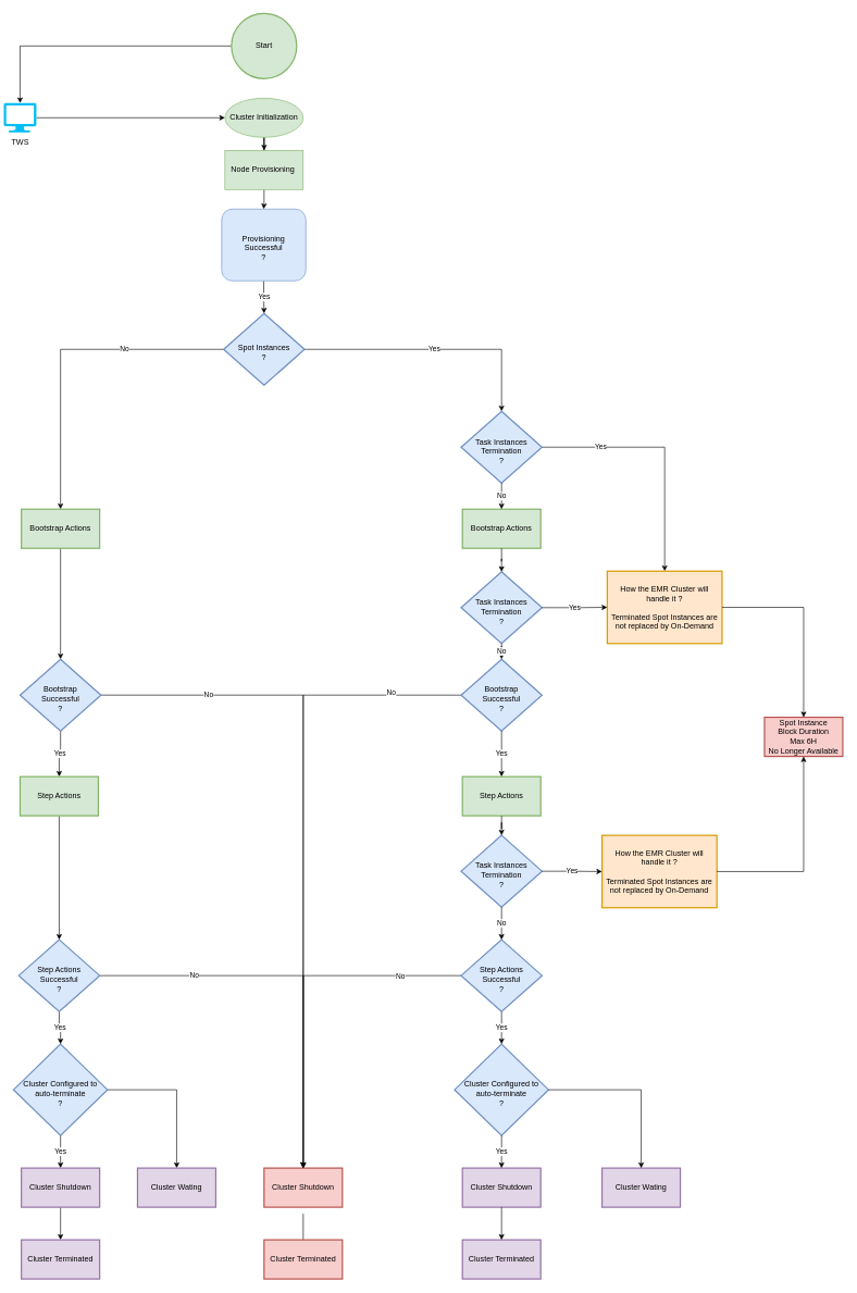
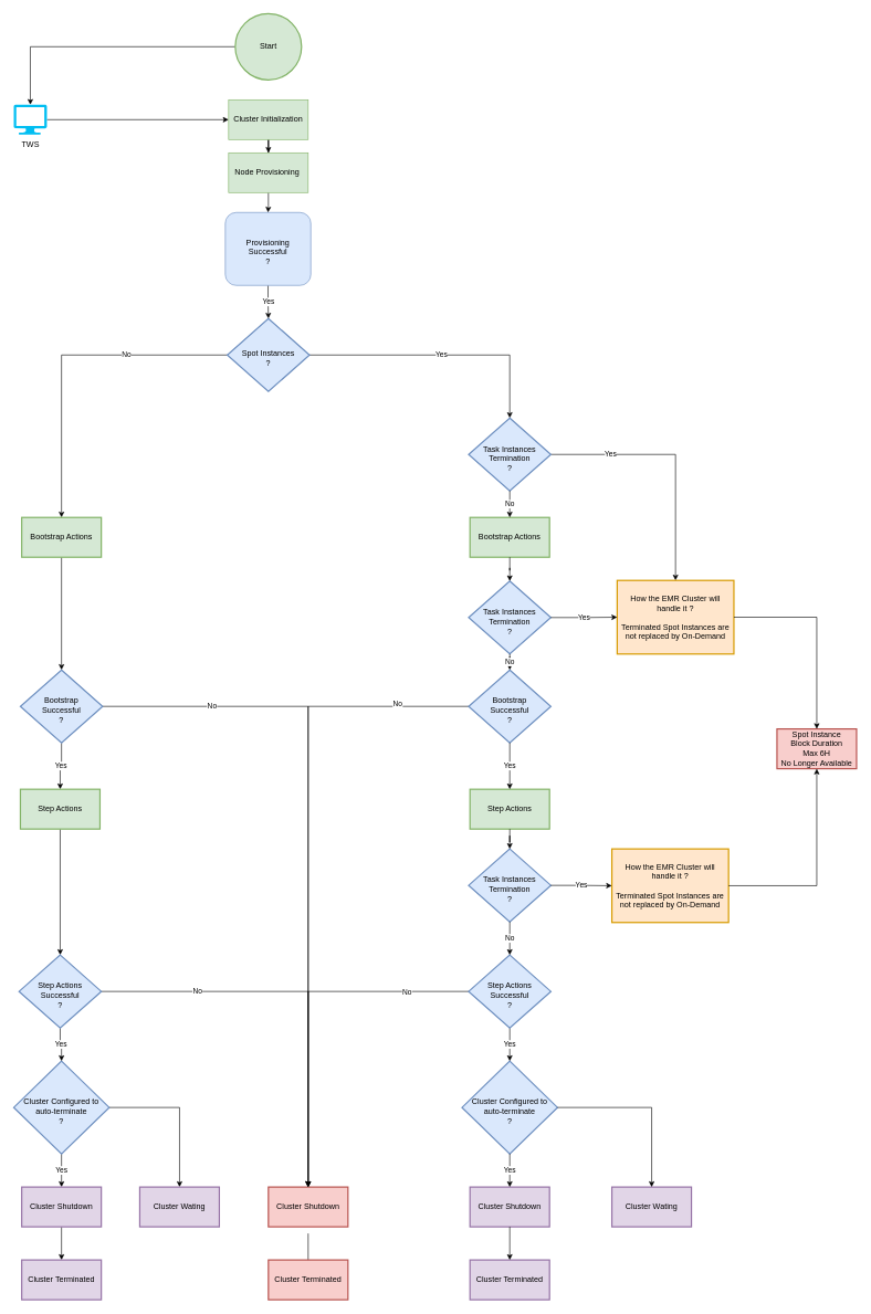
- <mxCell id="14" value="TWS" style="verticalLabelPosition=bottom;html=1;verticalAlign=top;align=center;strokeColor=none;fillColor=#00BEF2;shape=mxgraph.azure.computer;pointerEvents=1;" parent="1" vertex="1"><mxGeometry x="5" y="157.5" width="50" height="45" as="geometry" /></mxCell>
+ <mxCell id="14" value="TWS" style="verticalLabelPosition=bottom;html=1;verticalAlign=top;align=center;strokeColor=none;fillColor=#00BEF2;shape=mxgraph.azure.computer;pointerEvents=1;" parent="1" vertex="1"><mxGeometry x="20" y="157.5" width="50" height="45" as="geometry" /></mxCell>
- <mxCell id="5" value="Cluster Initialization" style="ellipse;whiteSpace=wrap;html=1;fillColor=#d5e8d4;strokeColor=#82b366;" parent="1" vertex="1"><mxGeometry x="344" y="150" width="120" height="60" as="geometry" /></mxCell>
+ <mxCell id="5" value="Cluster Initialization" style="rounded=0;whiteSpace=wrap;html=1;fillColor=#d5e8d4;strokeColor=#82b366;" parent="1" vertex="1"><mxGeometry x="344" y="150" width="120" height="60" as="geometry" /></mxCell>
